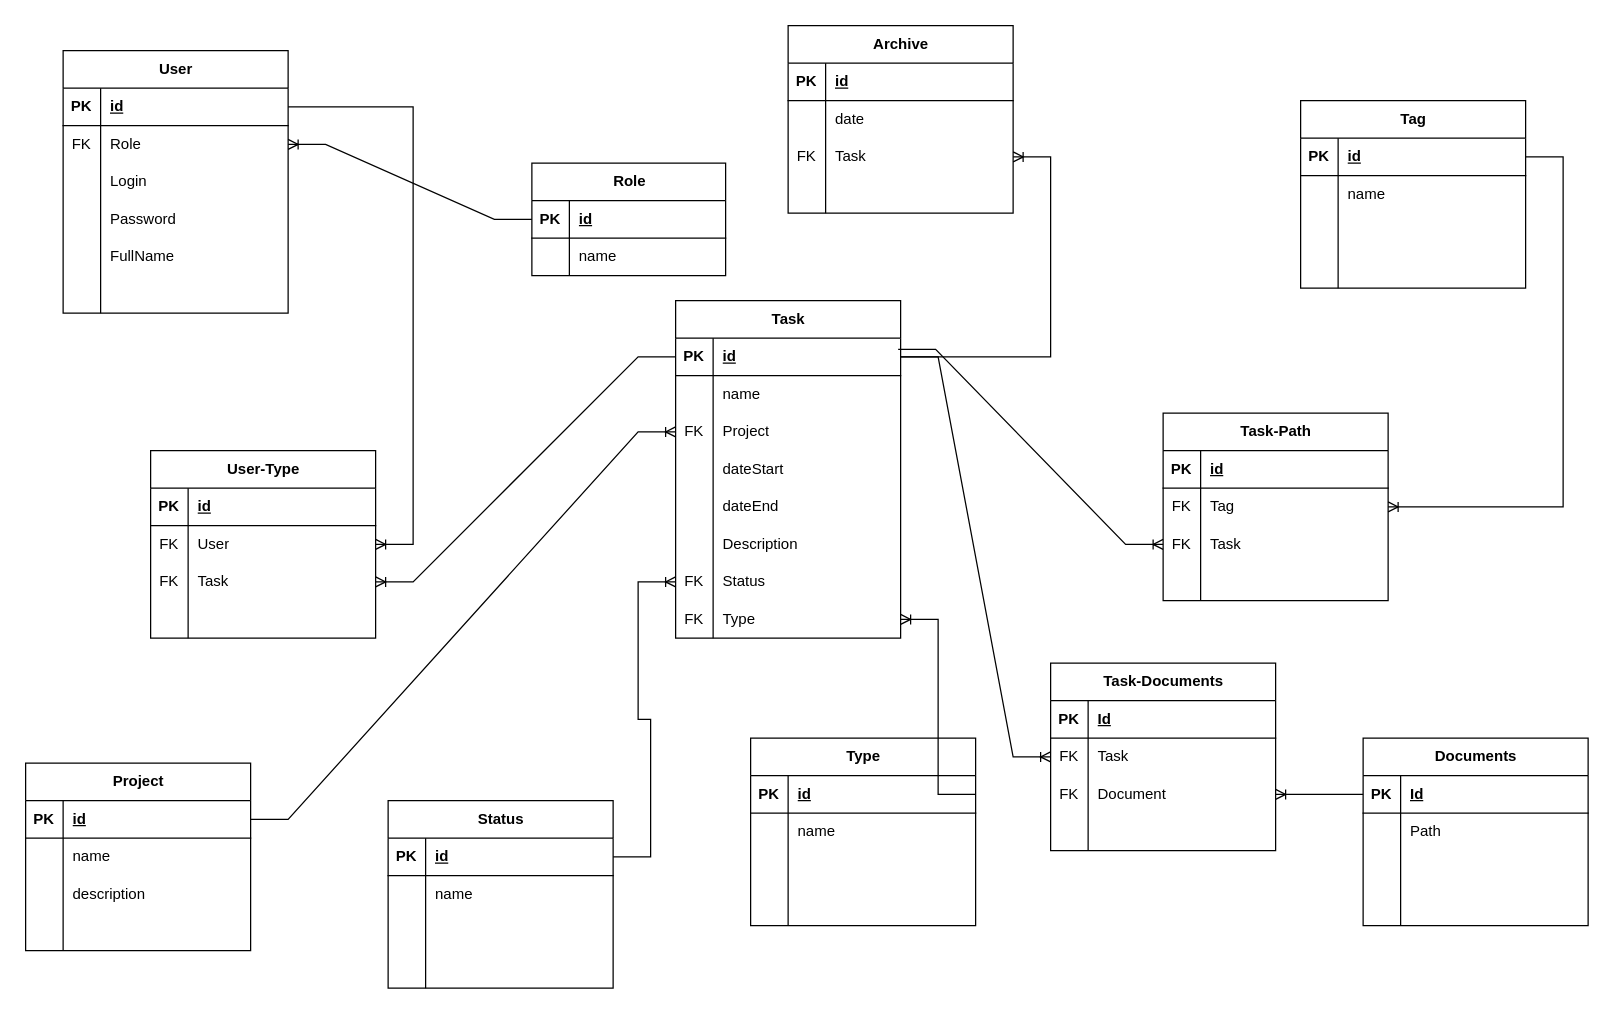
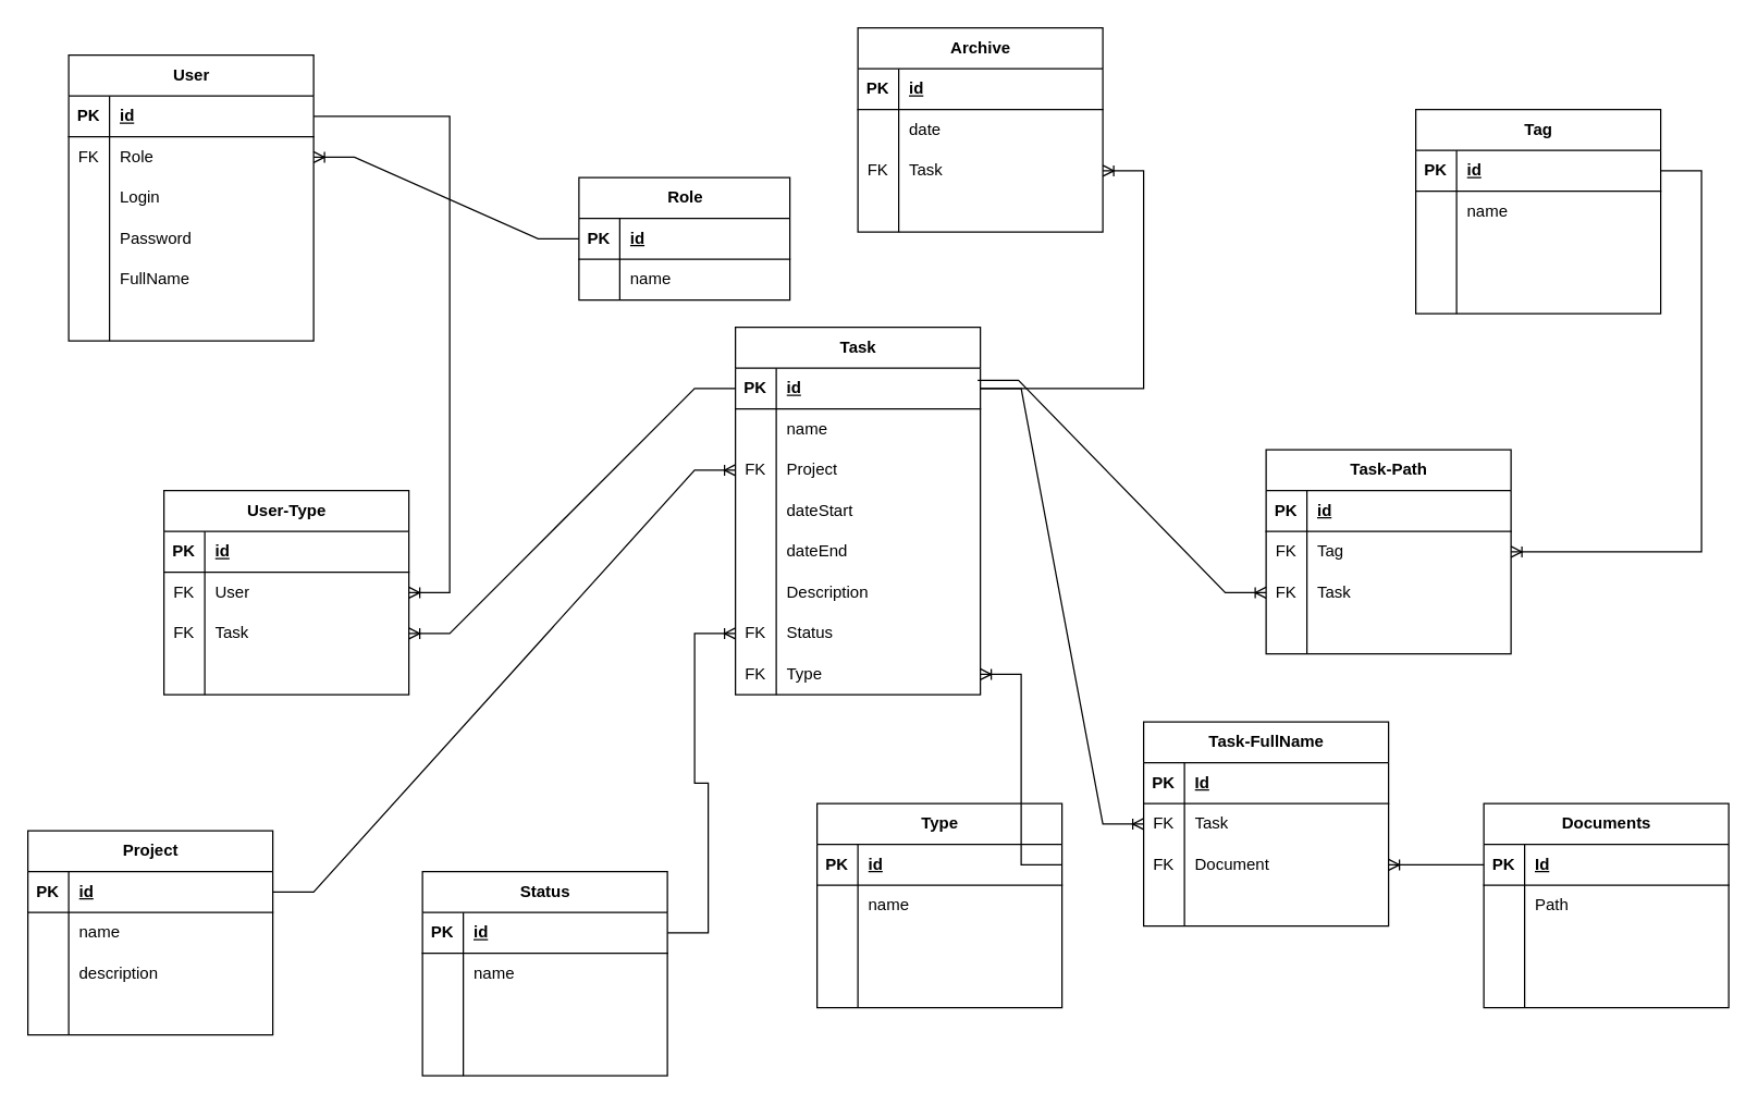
- <mxCell id="166" value="Task-Documents" style="shape=table;startSize=30;container=1;collapsible=1;childLayout=tableLayout;fixedRows=1;rowLines=0;fontStyle=1;align=center;resizeLast=1;html=1;" parent="1" vertex="1"><mxGeometry x="840" y="530" width="180" height="150" as="geometry" /></mxCell>
+ <mxCell id="166" value="Task-FullName" style="shape=table;startSize=30;container=1;collapsible=1;childLayout=tableLayout;fixedRows=1;rowLines=0;fontStyle=1;align=center;resizeLast=1;html=1;" parent="1" vertex="1"><mxGeometry x="840" y="530" width="180" height="150" as="geometry" /></mxCell>
